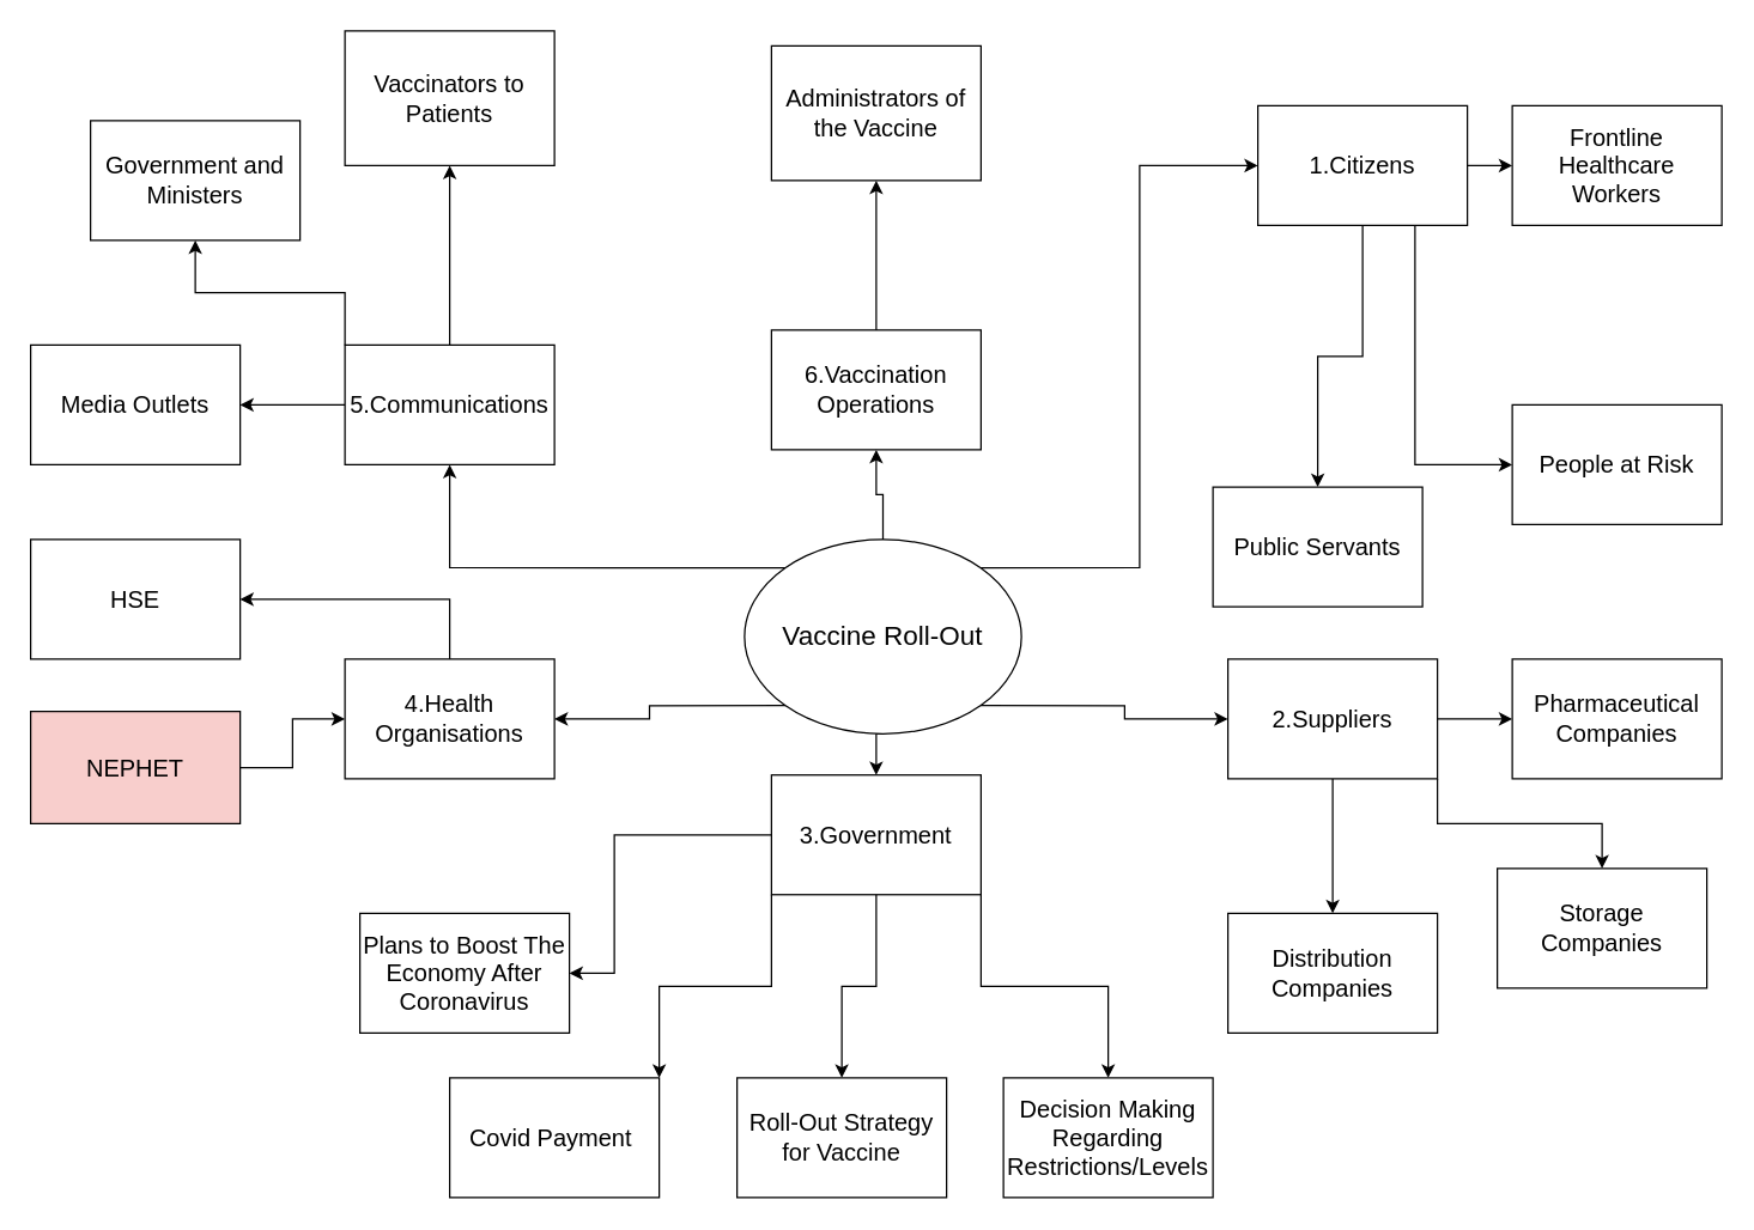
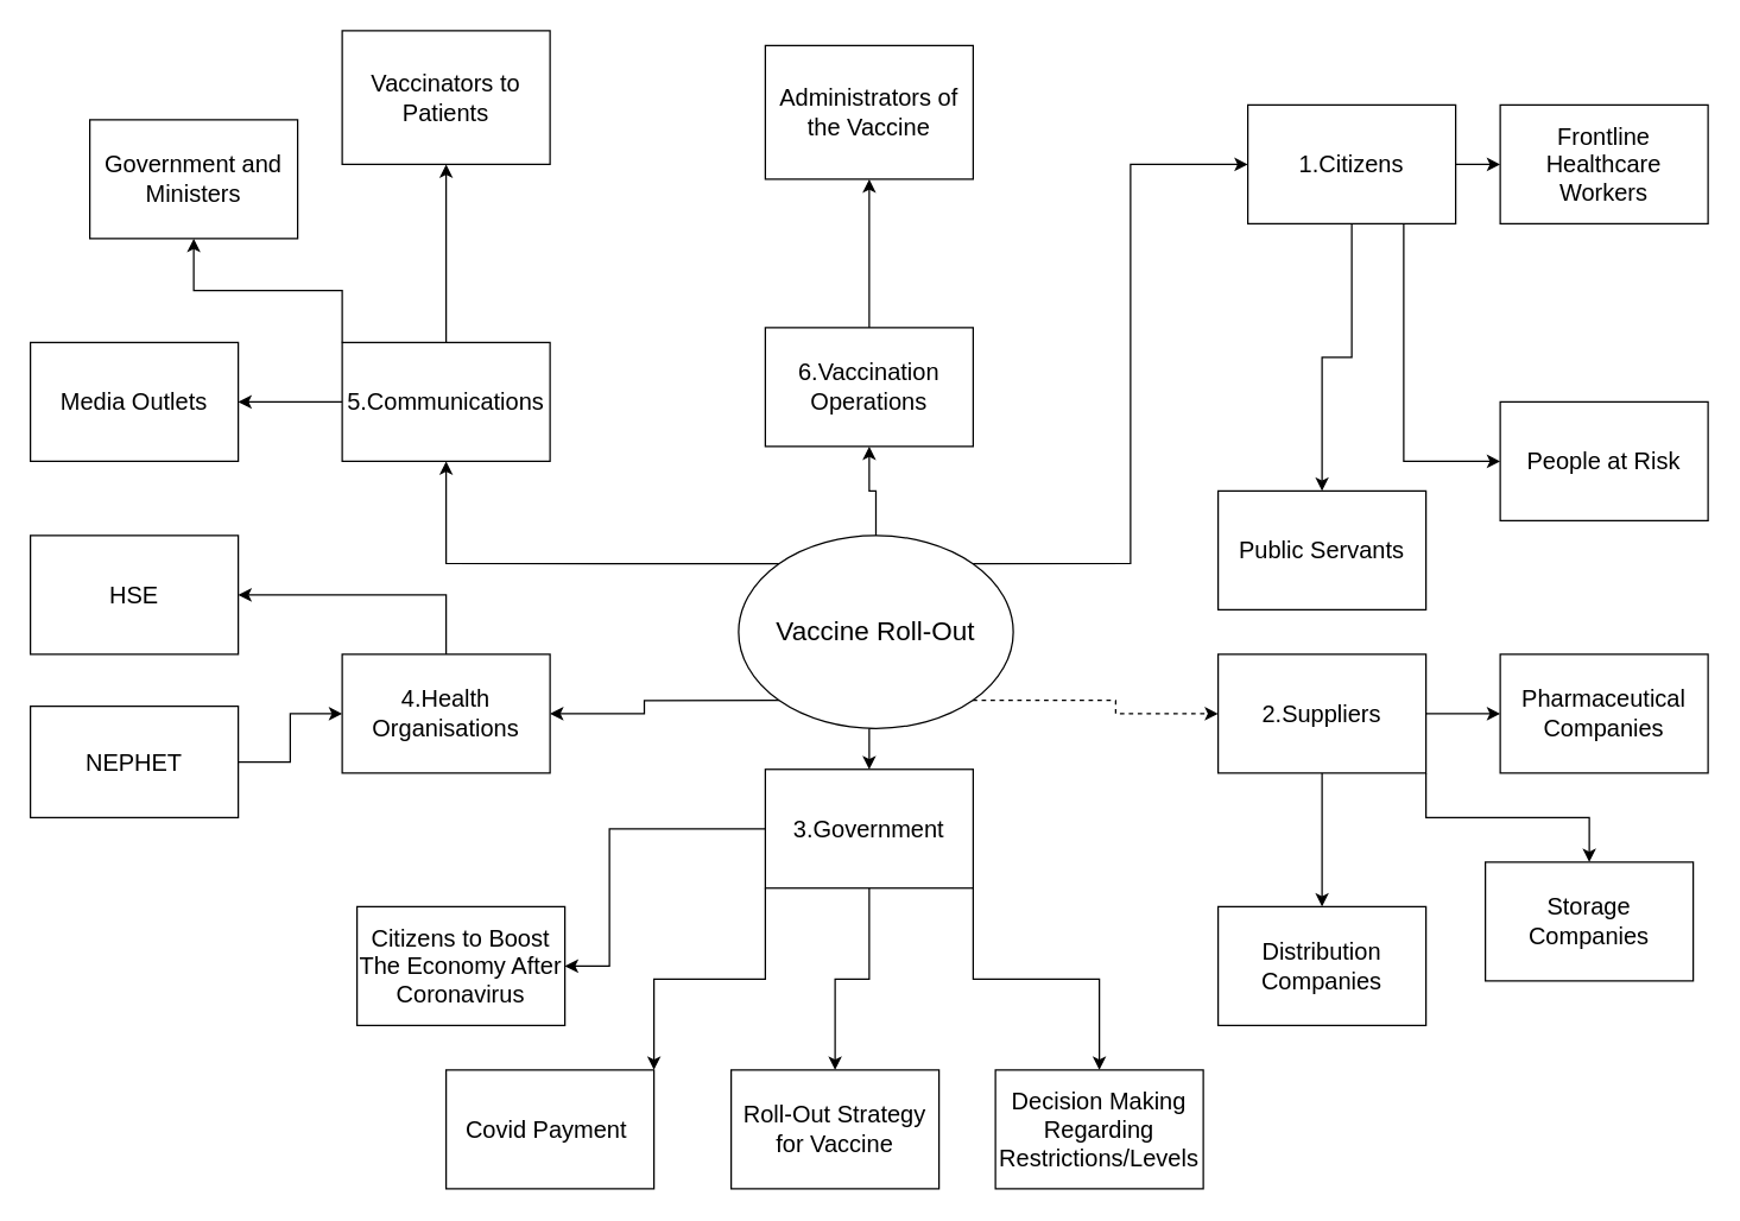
- <mxCell id="38" value="Public Servants" style="rounded=0;whiteSpace=wrap;html=1;fontSize=16;" vertex="1" parent="1"><mxGeometry x="810" y="325" width="140" height="80" as="geometry" /></mxCell>
+ <mxCell id="38" value="Public Servants" style="rounded=0;whiteSpace=wrap;html=1;fontSize=16;" vertex="1" parent="1"><mxGeometry x="820" y="330" width="140" height="80" as="geometry" /></mxCell>
- <mxCell id="4" style="edgeStyle=orthogonalEdgeStyle;rounded=0;orthogonalLoop=1;jettySize=auto;html=1;exitX=1;exitY=1;exitDx=0;exitDy=0;entryX=0;entryY=0.5;entryDx=0;entryDy=0;fontSize=16;" edge="1" parent="1" source="8" target="30"><mxGeometry relative="1" as="geometry" /></mxCell>
+ <mxCell id="4" style="edgeStyle=orthogonalEdgeStyle;rounded=0;orthogonalLoop=1;jettySize=auto;html=1;exitX=1;exitY=1;exitDx=0;exitDy=0;entryX=0;entryY=0.5;entryDx=0;entryDy=0;fontSize=16;dashed=1;" edge="1" parent="1" source="8" target="30"><mxGeometry relative="1" as="geometry" /></mxCell>
- <mxCell id="12" value="NEPHET" style="rounded=0;whiteSpace=wrap;html=1;direction=east;fontSize=16;fillColor=#f8cecc;" vertex="1" parent="1"><mxGeometry x="20" y="475" width="140" height="75" as="geometry" /></mxCell>
+ <mxCell id="12" value="NEPHET" style="rounded=0;whiteSpace=wrap;html=1;direction=east;fontSize=16;" vertex="1" parent="1"><mxGeometry x="20" y="475" width="140" height="75" as="geometry" /></mxCell>
- <mxCell id="45" value="Plans to Boost The Economy After Coronavirus" style="rounded=0;whiteSpace=wrap;html=1;fontSize=16;" vertex="1" parent="1"><mxGeometry x="240" y="610" width="140" height="80" as="geometry" /></mxCell>
+ <mxCell id="45" value="Citizens to Boost The Economy After Coronavirus" style="rounded=0;whiteSpace=wrap;html=1;fontSize=16;" vertex="1" parent="1"><mxGeometry x="240" y="610" width="140" height="80" as="geometry" /></mxCell>
